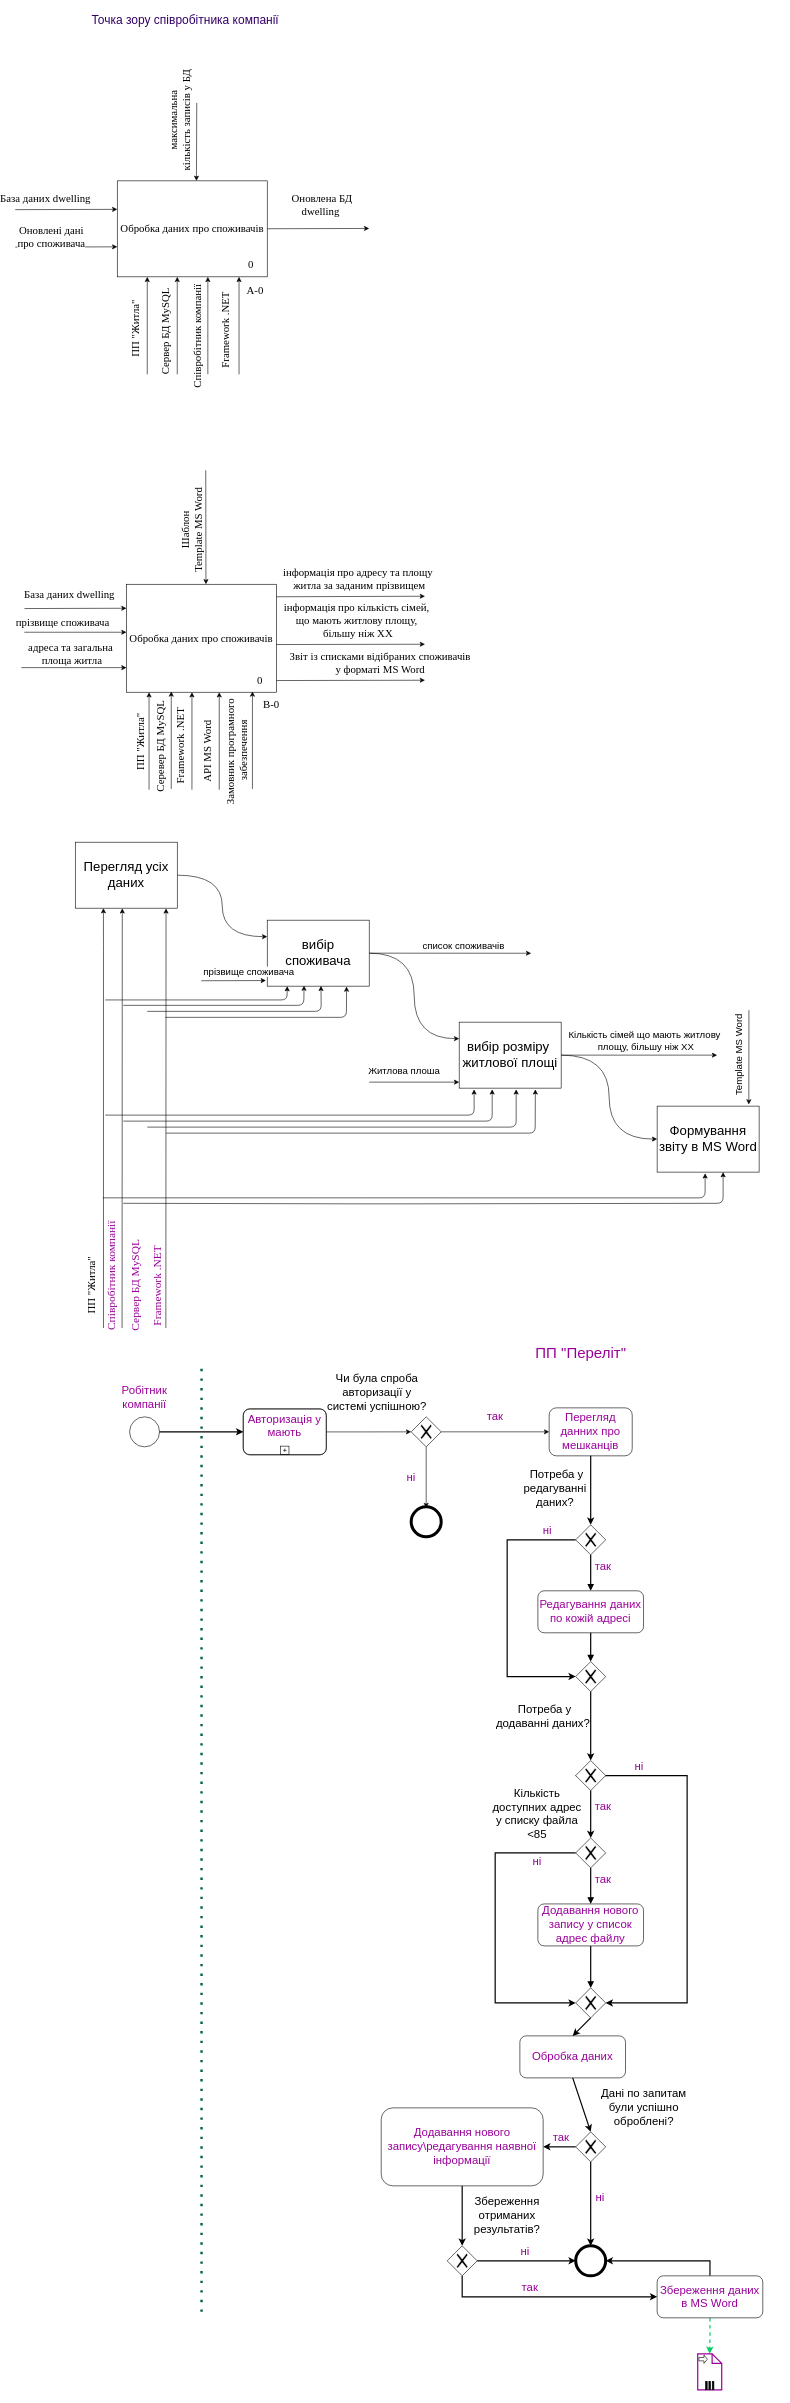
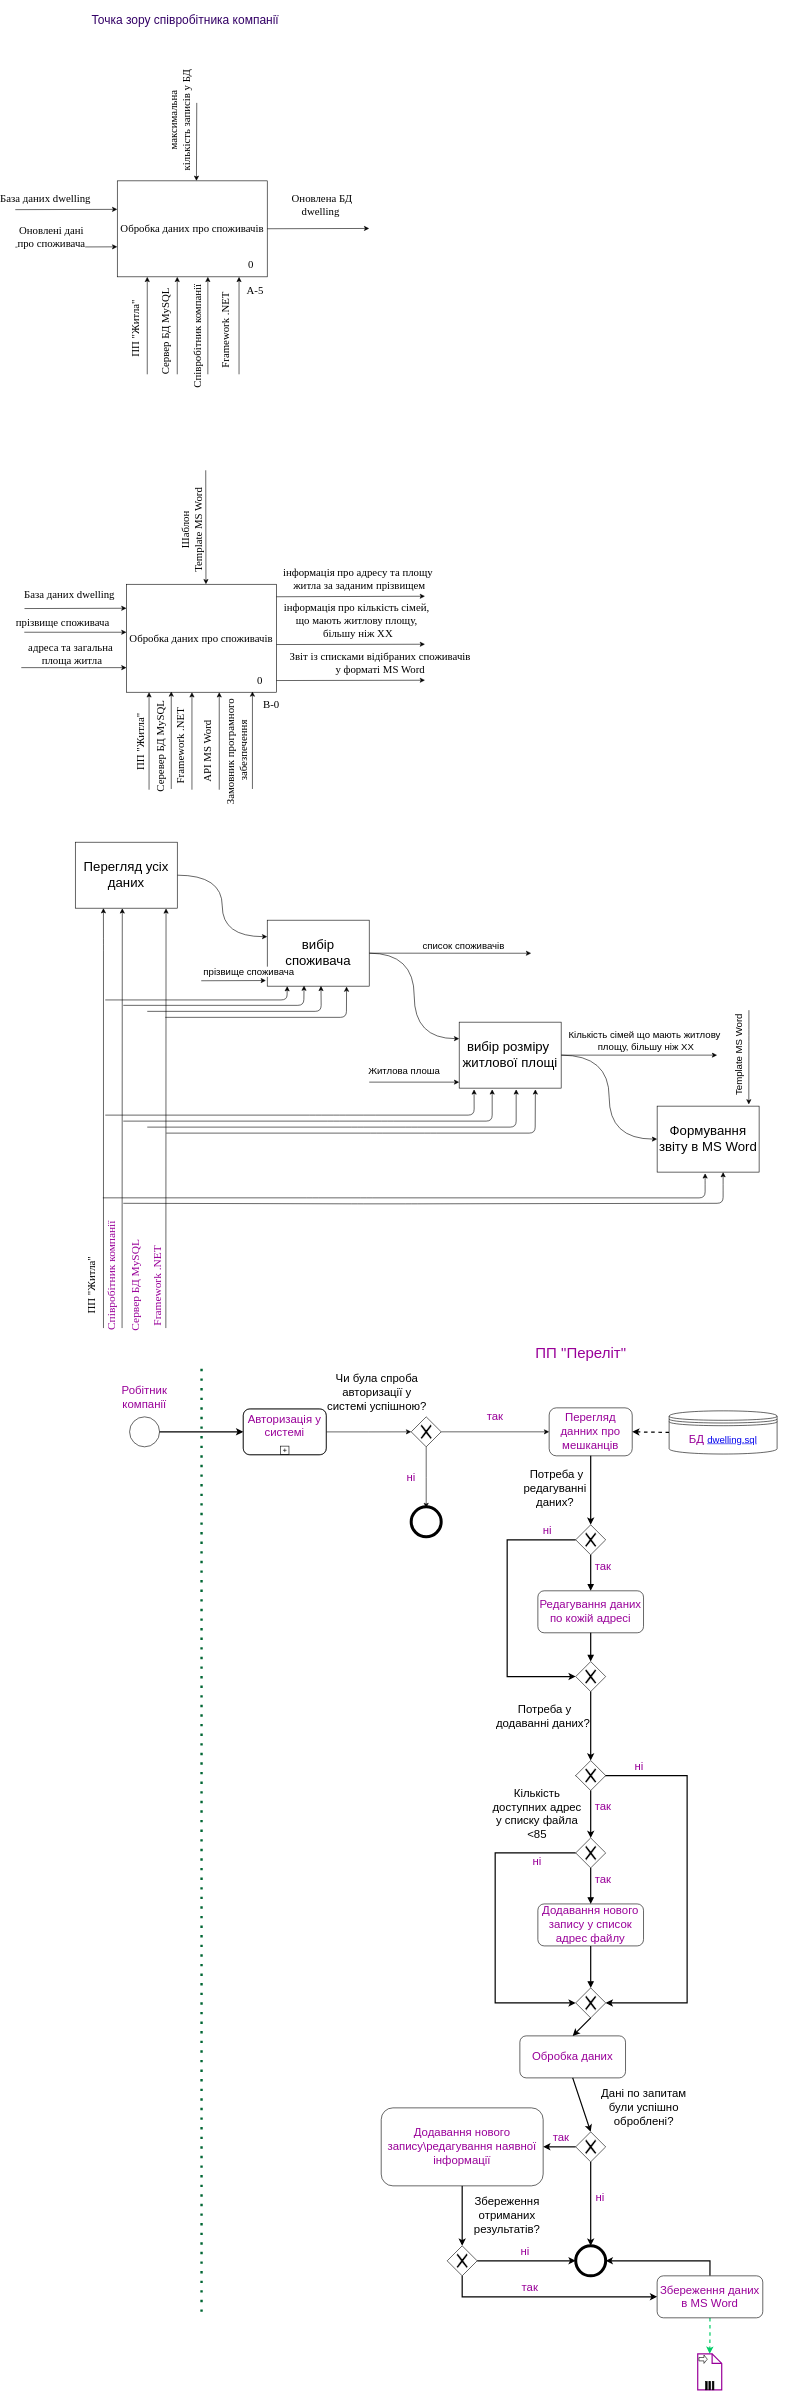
- <mxCell id="17" value="A-0" style="text;html=1;strokeColor=none;fillColor=none;align=center;verticalAlign=middle;whiteSpace=wrap;rounded=0;fontFamily=Tahoma;fontSize=18;" vertex="1" parent="1"><mxGeometry x="400" y="473.5" width="40" height="20" as="geometry" /></mxCell>
+ <mxCell id="17" value="A-5" style="text;html=1;strokeColor=none;fillColor=none;align=center;verticalAlign=middle;whiteSpace=wrap;rounded=0;fontFamily=Tahoma;fontSize=18;" vertex="1" parent="1"><mxGeometry x="400" y="473.5" width="40" height="20" as="geometry" /></mxCell>
- <mxCell id="135" value="&lt;font style=&quot;font-size: 19px&quot; color=&quot;#990099&quot;&gt;Авторизація у мають&lt;/font&gt;" style="shape=ext;rounded=1;html=1;whiteSpace=wrap;fontSize=16;verticalAlign=top;" vertex="1" parent="1"><mxGeometry x="400" y="2347.38" width="138.47" height="77.25" as="geometry" /></mxCell>
+ <mxCell id="135" value="&lt;font style=&quot;font-size: 19px&quot; color=&quot;#990099&quot;&gt;Авторизація у системі&lt;/font&gt;" style="shape=ext;rounded=1;html=1;whiteSpace=wrap;fontSize=16;verticalAlign=top;" vertex="1" parent="1"><mxGeometry x="400" y="2347.38" width="138.47" height="77.25" as="geometry" /></mxCell>
+ <mxCell id="86" value="" style="endArrow=classic;html=1;fontSize=19;fontColor=#990099;entryX=1;entryY=0.5;entryDx=0;entryDy=0;dashed=1;strokeWidth=2;exitX=0;exitY=0.5;exitDx=0;exitDy=0;" edge="1" parent="1" source="87" target="85"><mxGeometry width="50" height="50" relative="1" as="geometry"><mxPoint x="1150" y="2386" as="sourcePoint" /><mxPoint x="1270" y="2441" as="targetPoint" /></mxGeometry></mxCell>
+ <mxCell id="87" value="БД&amp;nbsp;&lt;a style=&quot;box-sizing: border-box ; background-color: rgb(255 , 255 , 255) ; font-family: , &amp;quot;blinkmacsystemfont&amp;quot; , &amp;quot;segoe ui&amp;quot; , &amp;quot;helvetica&amp;quot; , &amp;quot;arial&amp;quot; , sans-serif , &amp;quot;apple color emoji&amp;quot; , &amp;quot;segoe ui emoji&amp;quot; ; font-size: 16px&quot; href=&quot;https://github.com/OlgaTat/TSPP2019-20/blob/master/Input%20Files/aviadispetcher.sql&quot;&gt;dwelling.sql&lt;/a&gt;" style="shape=datastore;whiteSpace=wrap;html=1;fontSize=19;fontColor=#990099;align=center;" vertex="1" parent="1"><mxGeometry x="1110" y="2351" width="180" height="72" as="geometry" /></mxCell>
